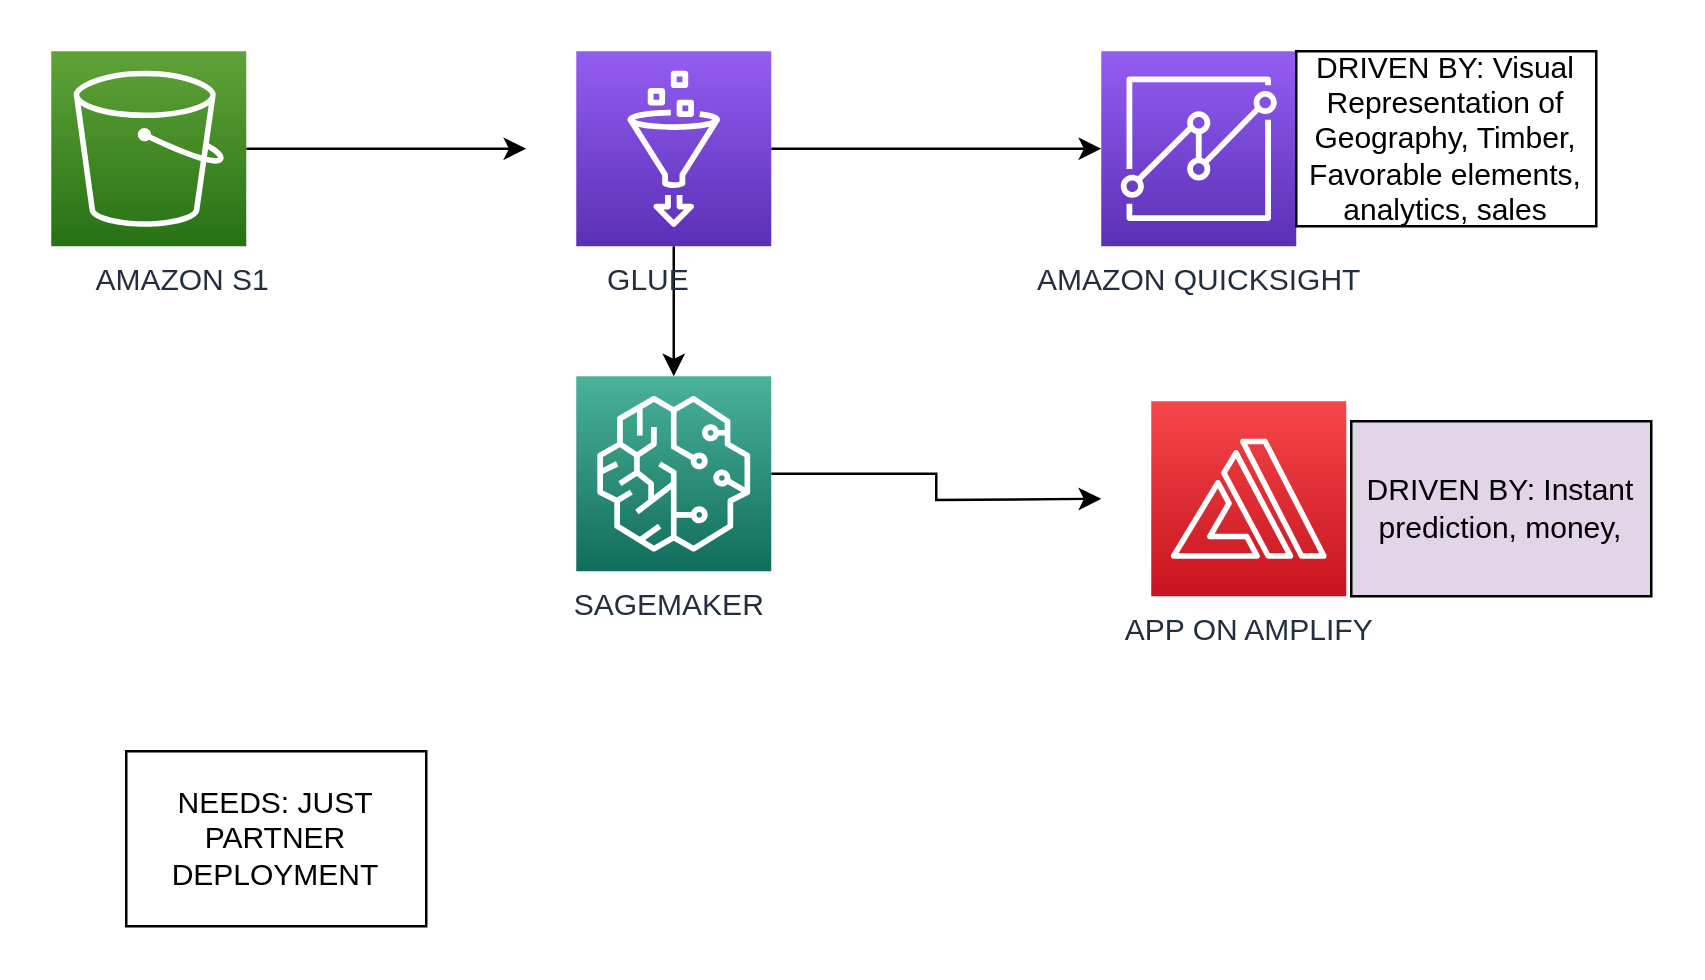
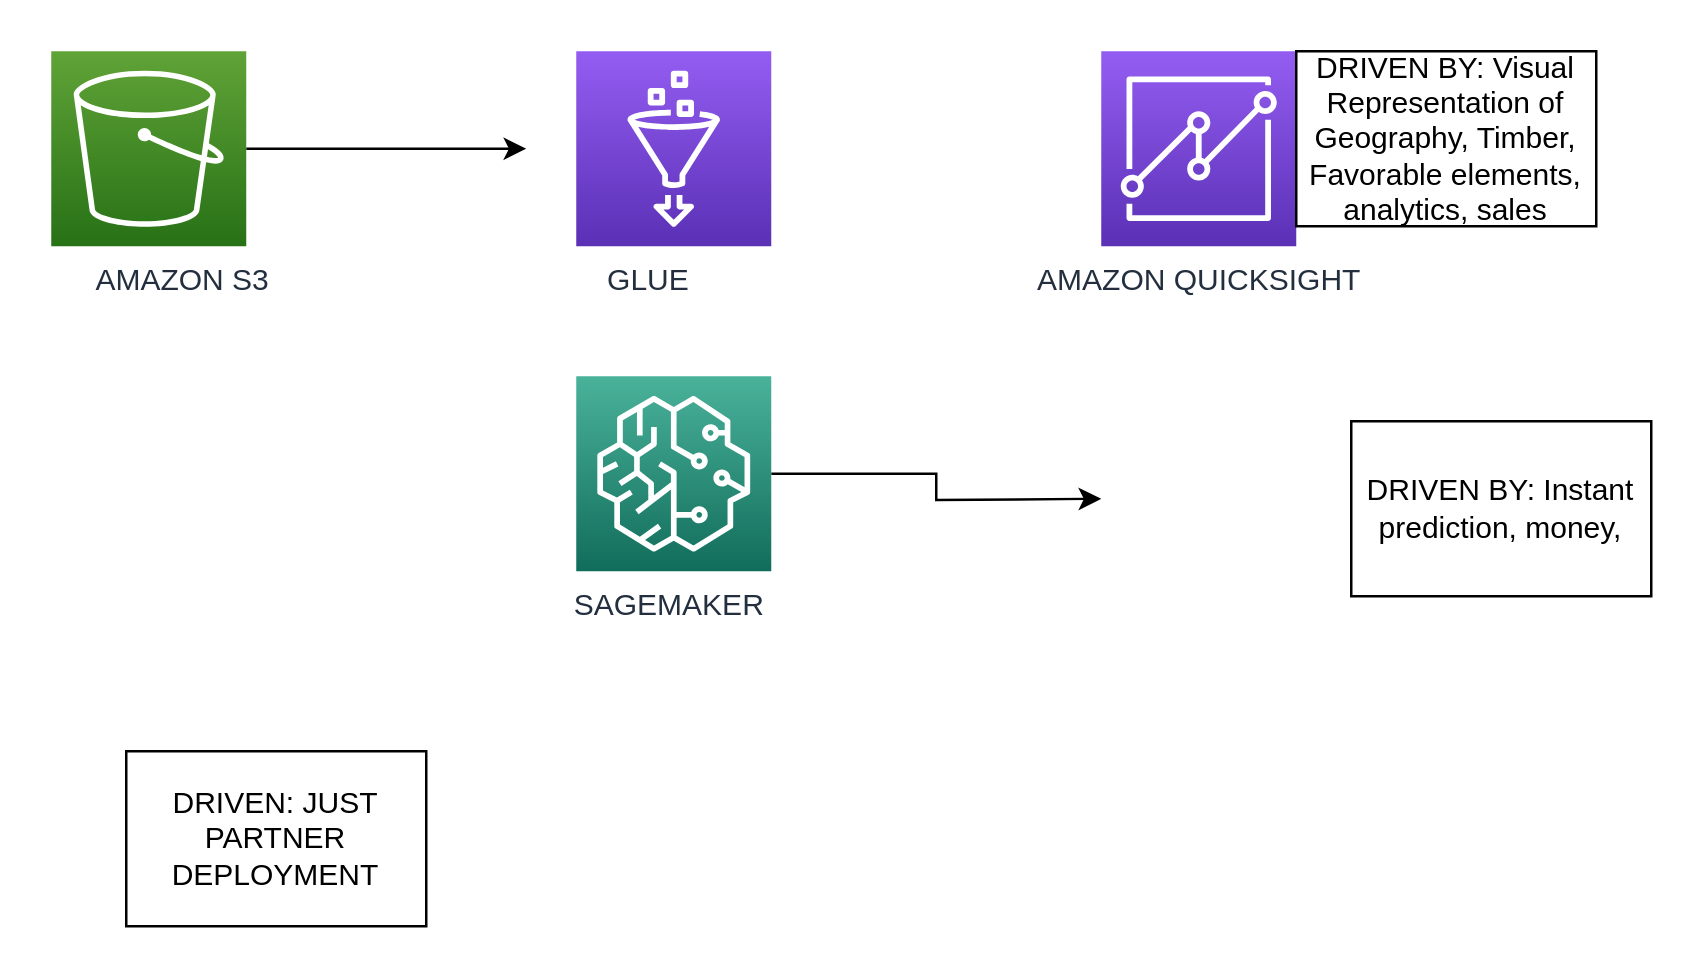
- <mxCell id="4" style="edgeStyle=orthogonalEdgeStyle;rounded=0;orthogonalLoop=1;jettySize=auto;html=1;entryX=0;entryY=0.5;entryDx=0;entryDy=0;entryPerimeter=0;" edge="1" parent="1" source="6" target="7"><mxGeometry relative="1" as="geometry" /></mxCell>
- <mxCell id="3" value="&lt;span style=&quot;white-space: pre;&quot;&gt;&#09;&lt;/span&gt;AMAZON S1" style="sketch=0;points=[[0,0,0],[0.25,0,0],[0.5,0,0],[0.75,0,0],[1,0,0],[0,1,0],[0.25,1,0],[0.5,1,0],[0.75,1,0],[1,1,0],[0,0.25,0],[0,0.5,0],[0,0.75,0],[1,0.25,0],[1,0.5,0],[1,0.75,0]];outlineConnect=0;fontColor=#232F3E;gradientColor=#60A337;gradientDirection=north;fillColor=#277116;strokeColor=#ffffff;dashed=0;verticalLabelPosition=bottom;verticalAlign=top;align=center;html=1;fontSize=12;fontStyle=0;aspect=fixed;shape=mxgraph.aws4.resourceIcon;resIcon=mxgraph.aws4.s3;" vertex="1" parent="1"><mxGeometry x="20" y="20" width="78" height="78" as="geometry" /></mxCell>
+ <mxCell id="3" value="&lt;span style=&quot;white-space: pre;&quot;&gt;&#09;&lt;/span&gt;AMAZON S3" style="sketch=0;points=[[0,0,0],[0.25,0,0],[0.5,0,0],[0.75,0,0],[1,0,0],[0,1,0],[0.25,1,0],[0.5,1,0],[0.75,1,0],[1,1,0],[0,0.25,0],[0,0.5,0],[0,0.75,0],[1,0.25,0],[1,0.5,0],[1,0.75,0]];outlineConnect=0;fontColor=#232F3E;gradientColor=#60A337;gradientDirection=north;fillColor=#277116;strokeColor=#ffffff;dashed=0;verticalLabelPosition=bottom;verticalAlign=top;align=center;html=1;fontSize=12;fontStyle=0;aspect=fixed;shape=mxgraph.aws4.resourceIcon;resIcon=mxgraph.aws4.s3;" vertex="1" parent="1"><mxGeometry x="20" y="20" width="78" height="78" as="geometry" /></mxCell>
- <mxCell id="5" style="edgeStyle=orthogonalEdgeStyle;rounded=0;orthogonalLoop=1;jettySize=auto;html=1;" edge="1" parent="1" source="6" target="9"><mxGeometry relative="1" as="geometry" /></mxCell>
- <mxCell id="10" value="APP ON AMPLIFY" style="sketch=0;points=[[0,0,0],[0.25,0,0],[0.5,0,0],[0.75,0,0],[1,0,0],[0,1,0],[0.25,1,0],[0.5,1,0],[0.75,1,0],[1,1,0],[0,0.25,0],[0,0.5,0],[0,0.75,0],[1,0.25,0],[1,0.5,0],[1,0.75,0]];outlineConnect=0;fontColor=#232F3E;gradientColor=#F54749;gradientDirection=north;fillColor=#C7131F;strokeColor=#ffffff;dashed=0;verticalLabelPosition=bottom;verticalAlign=top;align=center;html=1;fontSize=12;fontStyle=0;aspect=fixed;shape=mxgraph.aws4.resourceIcon;resIcon=mxgraph.aws4.amplify;" vertex="1" parent="1"><mxGeometry x="460" y="160" width="78" height="78" as="geometry" /></mxCell>
- <mxCell id="12" value="DRIVEN BY: Instant prediction, money, " style="rounded=0;whiteSpace=wrap;html=1;fillColor=#e1d5e7;" vertex="1" parent="1"><mxGeometry x="540" y="168" width="120" height="70" as="geometry" /></mxCell>
+ <mxCell id="12" value="DRIVEN BY: Instant prediction, money, " style="rounded=0;whiteSpace=wrap;html=1;" vertex="1" parent="1"><mxGeometry x="540" y="168" width="120" height="70" as="geometry" /></mxCell>
- <mxCell id="11" value="NEEDS: JUST PARTNER DEPLOYMENT" style="rounded=0;whiteSpace=wrap;html=1;" vertex="1" parent="1"><mxGeometry x="50" y="300" width="120" height="70" as="geometry" /></mxCell>
+ <mxCell id="11" value="DRIVEN: JUST PARTNER DEPLOYMENT" style="rounded=0;whiteSpace=wrap;html=1;" vertex="1" parent="1"><mxGeometry x="50" y="300" width="120" height="70" as="geometry" /></mxCell>
